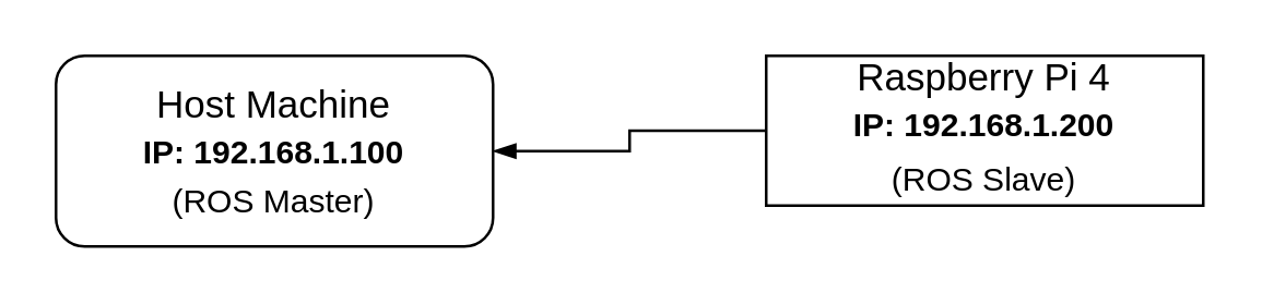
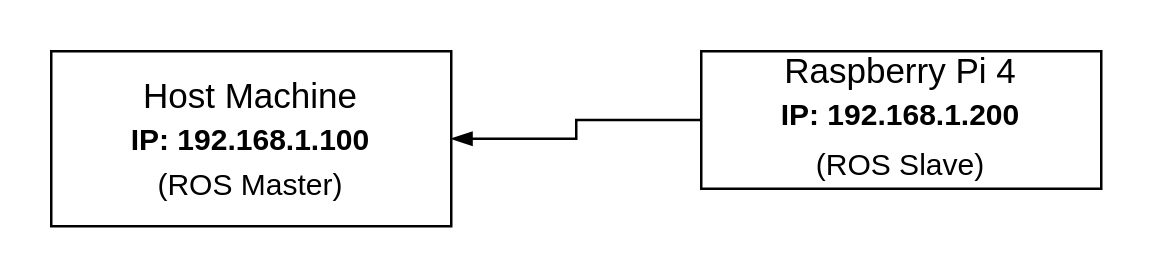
- <mxCell id="4" value="&lt;div&gt;&lt;font style=&quot;font-size: 14px&quot;&gt;Host Machine&lt;br&gt;&lt;/font&gt;&lt;/div&gt;&lt;div style=&quot;font-size: 12px&quot;&gt;&lt;font&gt;&lt;b style=&quot;line-height: 160%&quot;&gt;IP: 192.168.1.100&lt;/b&gt;&lt;/font&gt;&lt;/div&gt;&lt;div&gt;&lt;font&gt;&lt;span style=&quot;font-size: 12px&quot;&gt;(ROS Master)&lt;/span&gt;&lt;br&gt;&lt;/font&gt;&lt;/div&gt;" style="whiteSpace=wrap;html=1;shadow=0;glass=0;comic=0;strokeColor=#000000;strokeWidth=1;fillColor=#ffffff;gradientColor=none;fontFamily=Helvetica;fontSize=13;FType=g;fontColor=#000000;rounded=1;" parent="1" vertex="1"><mxGeometry x="20" y="20" width="160" height="70" as="geometry" /></mxCell>
+ <mxCell id="4" value="&lt;div&gt;&lt;font style=&quot;font-size: 14px&quot;&gt;Host Machine&lt;br&gt;&lt;/font&gt;&lt;/div&gt;&lt;div style=&quot;font-size: 12px&quot;&gt;&lt;font&gt;&lt;b style=&quot;line-height: 160%&quot;&gt;IP: 192.168.1.100&lt;/b&gt;&lt;/font&gt;&lt;/div&gt;&lt;div&gt;&lt;font&gt;&lt;span style=&quot;font-size: 12px&quot;&gt;(ROS Master)&lt;/span&gt;&lt;br&gt;&lt;/font&gt;&lt;/div&gt;" style="rounded=0;whiteSpace=wrap;html=1;shadow=0;glass=0;comic=0;strokeColor=#000000;strokeWidth=1;fillColor=#ffffff;gradientColor=none;fontFamily=Helvetica;fontSize=13;FType=g;fontColor=#000000;" parent="1" vertex="1"><mxGeometry x="20" y="20" width="160" height="70" as="geometry" /></mxCell>
